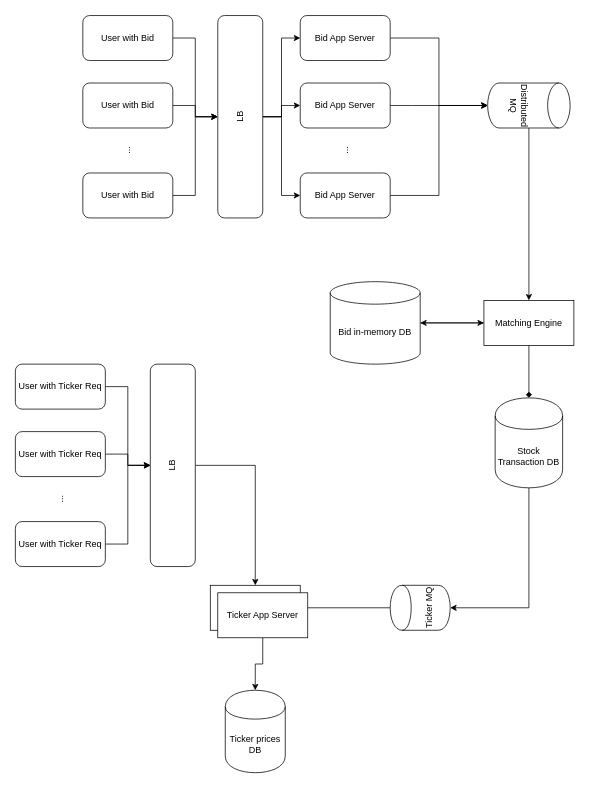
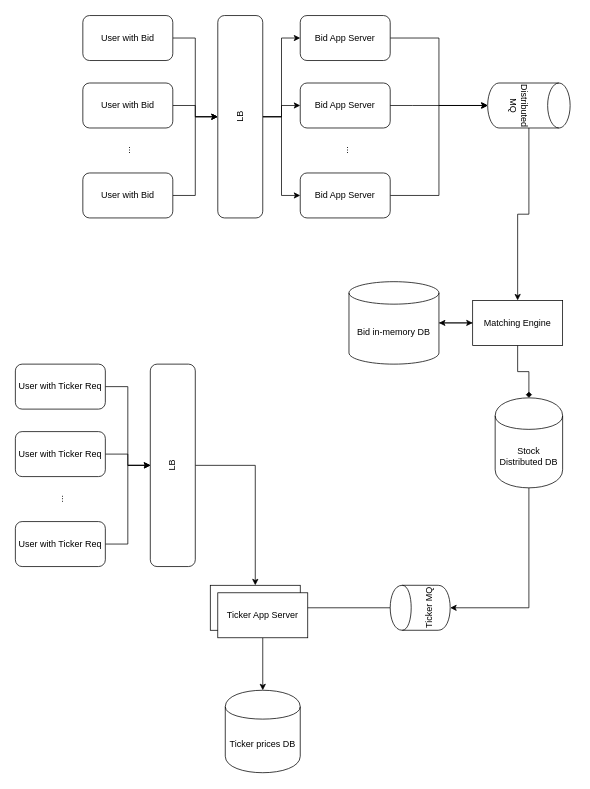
- <mxCell id="26" value="Bid in-memory DB" style="shape=cylinder3;whiteSpace=wrap;html=1;boundedLbl=1;backgroundOutline=1;size=15;" parent="1" vertex="1"><mxGeometry x="440" y="375" width="120" height="110" as="geometry" /></mxCell>
+ <mxCell id="26" value="Bid in-memory DB" style="shape=cylinder3;whiteSpace=wrap;html=1;boundedLbl=1;backgroundOutline=1;size=15;" parent="1" vertex="1"><mxGeometry x="465" y="375" width="120" height="110" as="geometry" /></mxCell>
- <mxCell id="24" value="Matching Engine" style="whiteSpace=wrap;html=1;" parent="1" vertex="1"><mxGeometry x="645" y="400" width="120" height="60" as="geometry" /></mxCell>
+ <mxCell id="24" value="Matching Engine" style="whiteSpace=wrap;html=1;" parent="1" vertex="1"><mxGeometry x="630" y="400" width="120" height="60" as="geometry" /></mxCell>
- <mxCell id="28" value="Stock Transaction DB" style="shape=cylinder;whiteSpace=wrap;html=1;boundedLbl=1;backgroundOutline=1;" parent="1" vertex="1"><mxGeometry x="660" y="530" width="90" height="120" as="geometry" /></mxCell>
+ <mxCell id="28" value="Stock Distributed DB" style="shape=cylinder;whiteSpace=wrap;html=1;boundedLbl=1;backgroundOutline=1;" parent="1" vertex="1"><mxGeometry x="660" y="530" width="90" height="120" as="geometry" /></mxCell>
- <mxCell id="43" value="Ticker prices DB" style="shape=cylinder;whiteSpace=wrap;html=1;boundedLbl=1;backgroundOutline=1;" parent="1" vertex="1"><mxGeometry x="300" y="920" width="80" height="110" as="geometry" /></mxCell>
+ <mxCell id="43" value="Ticker prices DB" style="shape=cylinder;whiteSpace=wrap;html=1;boundedLbl=1;backgroundOutline=1;" parent="1" vertex="1"><mxGeometry x="300" y="920" width="100" height="110" as="geometry" /></mxCell>
